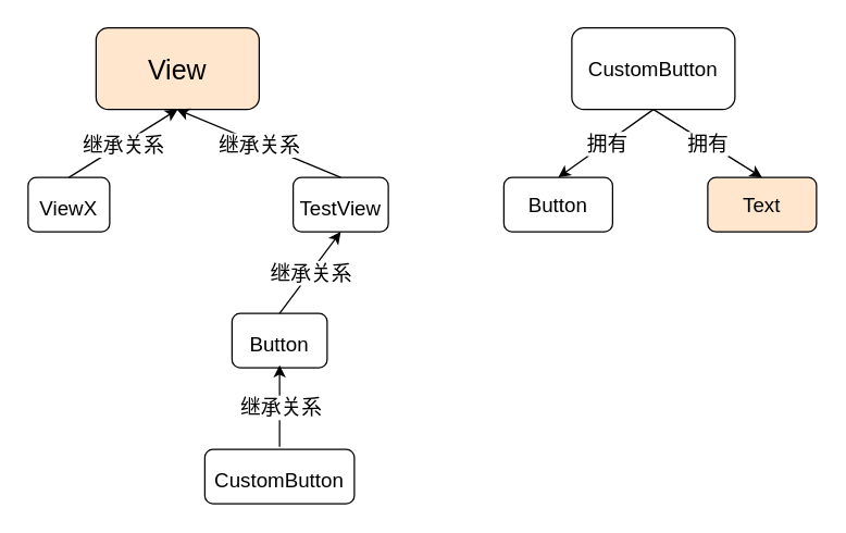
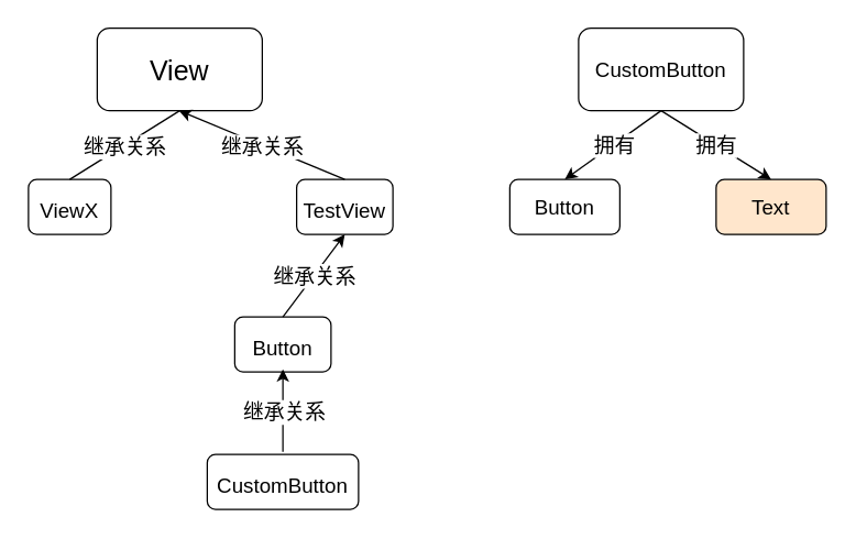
- <mxCell id="2" value="&lt;font style=&quot;font-size: 20px;&quot;&gt;View&lt;/font&gt;" style="rounded=1;whiteSpace=wrap;html=1;fontSize=16;fillColor=#ffe6cc;" vertex="1" parent="1"><mxGeometry x="70" y="20" width="120" height="60" as="geometry" /></mxCell>
+ <mxCell id="2" value="&lt;font style=&quot;font-size: 20px;&quot;&gt;View&lt;/font&gt;" style="rounded=1;whiteSpace=wrap;html=1;fontSize=16;" vertex="1" parent="1"><mxGeometry x="70" y="20" width="120" height="60" as="geometry" /></mxCell>
- <mxCell id="13" value="" style="endArrow=classic;html=1;fontSize=15;exitX=0.5;exitY=0;exitDx=0;exitDy=0;entryX=0.5;entryY=1;entryDx=0;entryDy=0;" edge="1" parent="1" source="3" target="2"><mxGeometry relative="1" as="geometry"><mxPoint x="235" y="260" as="sourcePoint" /><mxPoint x="235" y="200" as="targetPoint" /></mxGeometry></mxCell>
+ <mxCell id="13" value="" style="endArrow=none;html=1;fontSize=15;exitX=0.5;exitY=0;exitDx=0;exitDy=0;entryX=0.5;entryY=1;entryDx=0;entryDy=0;" edge="1" parent="1" source="3" target="2"><mxGeometry relative="1" as="geometry"><mxPoint x="235" y="260" as="sourcePoint" /><mxPoint x="235" y="200" as="targetPoint" /></mxGeometry></mxCell>
